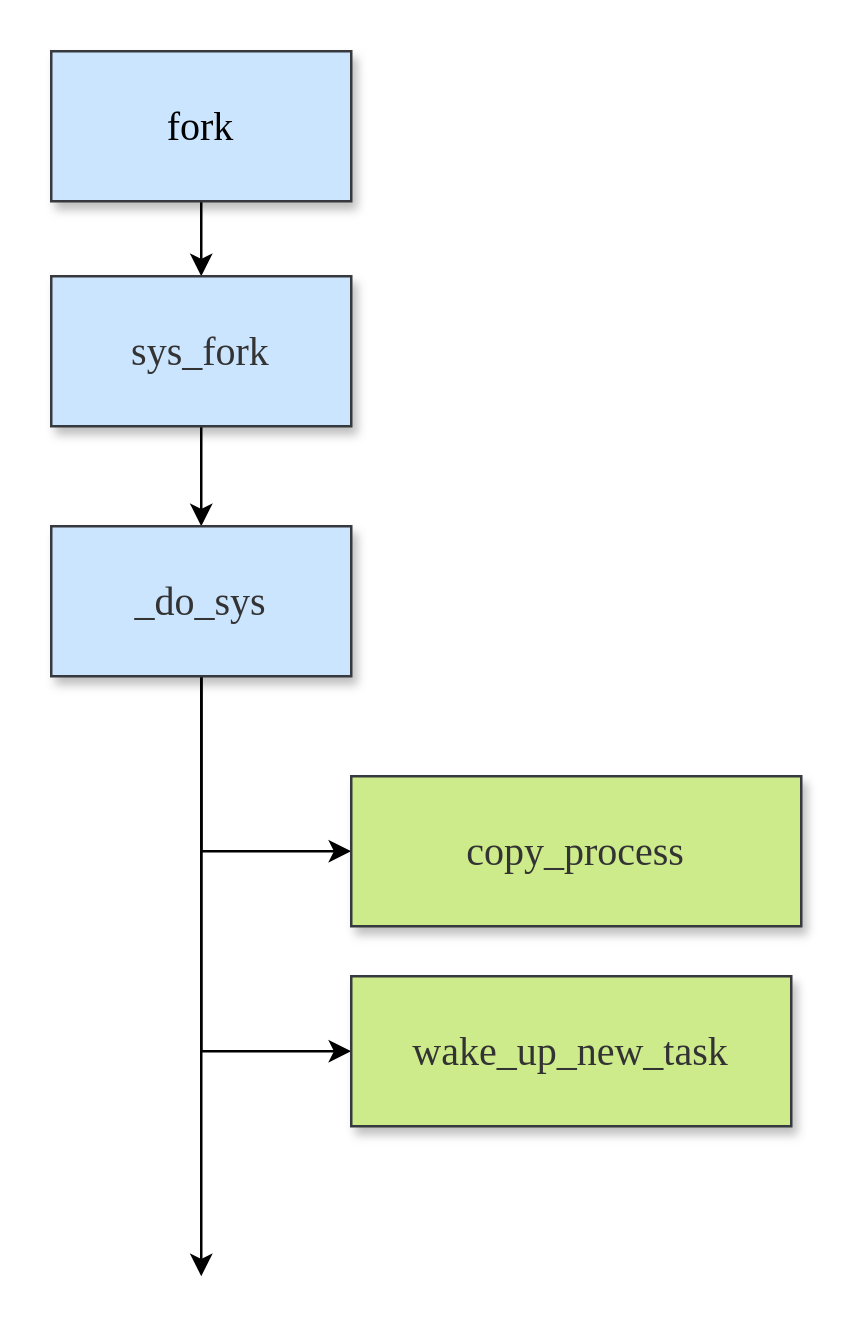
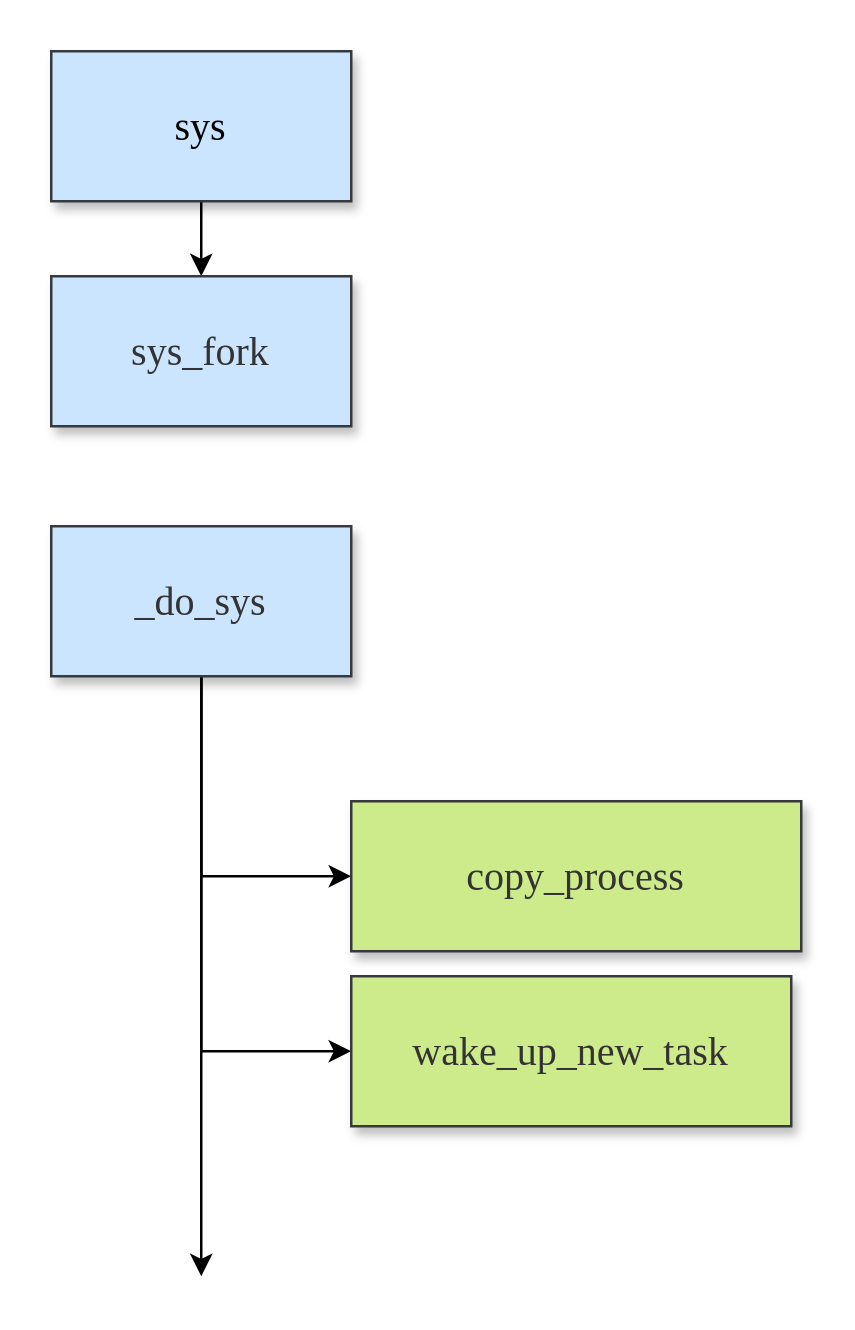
- <mxCell id="3" value="fork" style="rounded=0;whiteSpace=wrap;html=1;shadow=1;strokeColor=#36393d;fontFamily=Comic Sans MS;fontSize=16;fillColor=#cce5ff;" vertex="1" parent="1"><mxGeometry x="20" y="20" width="120" height="60" as="geometry" /></mxCell>
+ <mxCell id="3" value="sys" style="rounded=0;whiteSpace=wrap;html=1;shadow=1;strokeColor=#36393d;fontFamily=Comic Sans MS;fontSize=16;fillColor=#cce5ff;" vertex="1" parent="1"><mxGeometry x="20" y="20" width="120" height="60" as="geometry" /></mxCell>
- <mxCell id="4" style="edgeStyle=orthogonalEdgeStyle;rounded=0;orthogonalLoop=1;jettySize=auto;html=1;entryX=0.5;entryY=0;entryDx=0;entryDy=0;fontFamily=Comic Sans MS;fontSize=16;" edge="1" parent="1" source="5" target="9"><mxGeometry relative="1" as="geometry" /></mxCell>
- <mxCell id="10" value="&lt;span style=&quot;color: rgb(51, 51, 51);&quot;&gt;copy_process&lt;/span&gt;" style="rounded=0;whiteSpace=wrap;html=1;shadow=1;strokeColor=#36393d;fontFamily=Comic Sans MS;fontSize=16;fillColor=#cdeb8b;labelBackgroundColor=none;" vertex="1" parent="1"><mxGeometry x="140" y="310" width="180" height="60" as="geometry" /></mxCell>
+ <mxCell id="10" value="&lt;span style=&quot;color: rgb(51, 51, 51);&quot;&gt;copy_process&lt;/span&gt;" style="rounded=0;whiteSpace=wrap;html=1;shadow=1;strokeColor=#36393d;fontFamily=Comic Sans MS;fontSize=16;fillColor=#cdeb8b;labelBackgroundColor=none;" vertex="1" parent="1"><mxGeometry x="140" y="320" width="180" height="60" as="geometry" /></mxCell>
